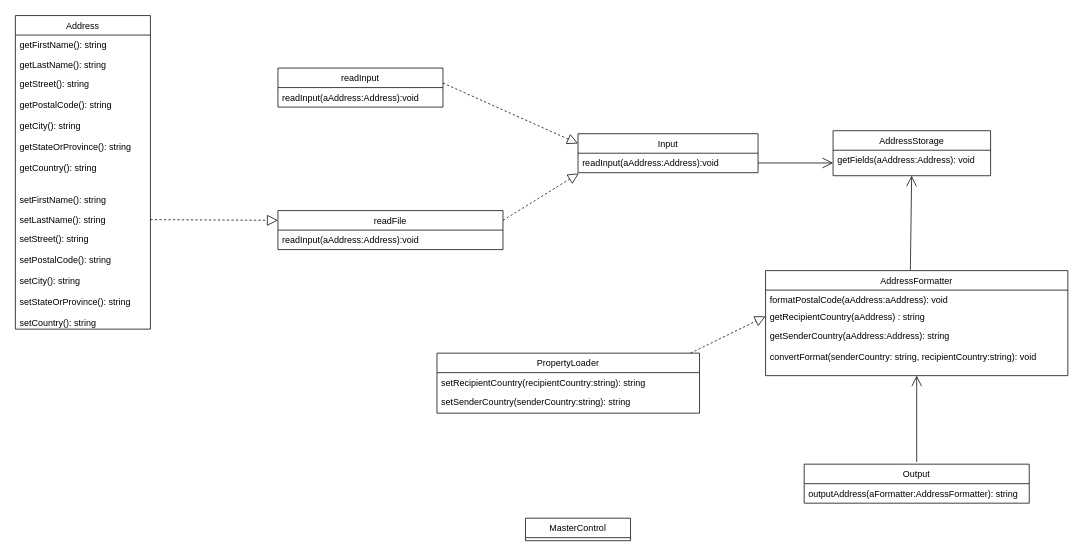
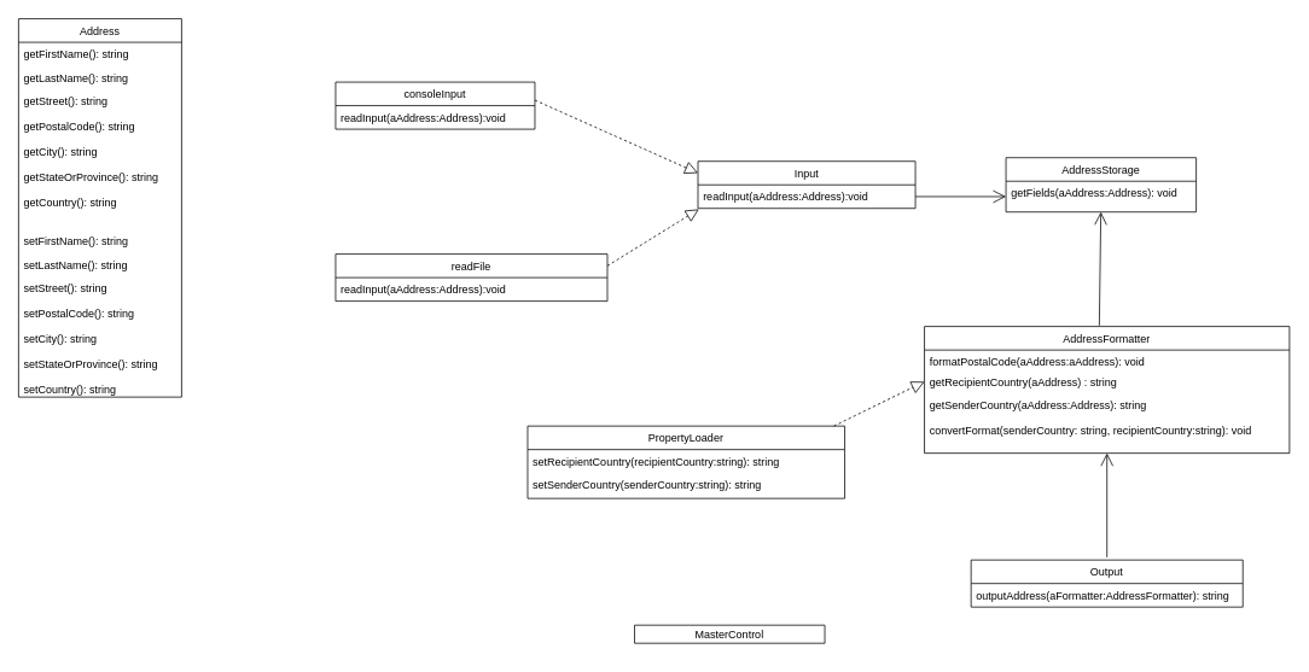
- <mxCell id="32" value="readInput" style="swimlane;fontStyle=0;childLayout=stackLayout;horizontal=1;startSize=26;fillColor=none;horizontalStack=0;resizeParent=1;resizeParentMax=0;resizeLast=0;collapsible=1;marginBottom=0;" vertex="1" parent="1"><mxGeometry x="370" y="90" width="220" height="52" as="geometry" /></mxCell>
+ <mxCell id="32" value="consoleInput" style="swimlane;fontStyle=0;childLayout=stackLayout;horizontal=1;startSize=26;fillColor=none;horizontalStack=0;resizeParent=1;resizeParentMax=0;resizeLast=0;collapsible=1;marginBottom=0;" vertex="1" parent="1"><mxGeometry x="370" y="90" width="220" height="52" as="geometry" /></mxCell>
- <mxCell id="37" value="" style="endArrow=block;dashed=1;endFill=0;endSize=12;html=1;entryX=0;entryY=0.25;entryDx=0;entryDy=0;exitX=1;exitY=0.5;exitDx=0;exitDy=0;" edge="1" parent="1" source="26" target="29"><mxGeometry width="160" relative="1" as="geometry"><mxPoint x="200" y="300" as="sourcePoint" /><mxPoint x="360" y="300" as="targetPoint" /></mxGeometry></mxCell>
- <mxCell id="27" value="MasterControl" style="swimlane;fontStyle=0;childLayout=stackLayout;horizontal=1;startSize=26;fillColor=none;horizontalStack=0;resizeParent=1;resizeParentMax=0;resizeLast=0;collapsible=1;marginBottom=0;" vertex="1" parent="1"><mxGeometry x="700" y="690" width="140" height="30" as="geometry" /></mxCell>
+ <mxCell id="27" value="MasterControl" style="swimlane;fontStyle=0;childLayout=stackLayout;horizontal=1;startSize=26;fillColor=none;horizontalStack=0;resizeParent=1;resizeParentMax=0;resizeLast=0;collapsible=1;marginBottom=0;" vertex="1" parent="1"><mxGeometry x="700" y="690" width="210" height="20" as="geometry" /></mxCell>
